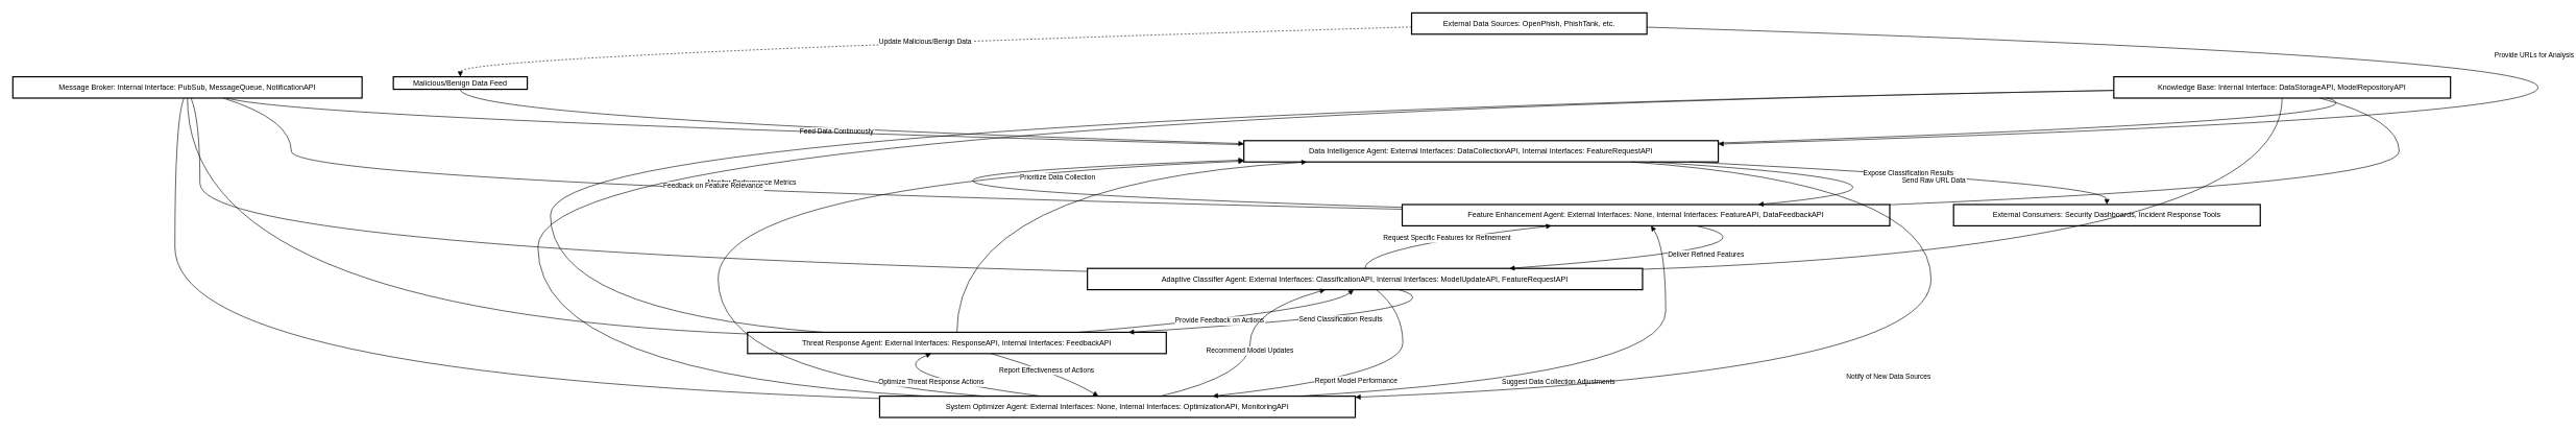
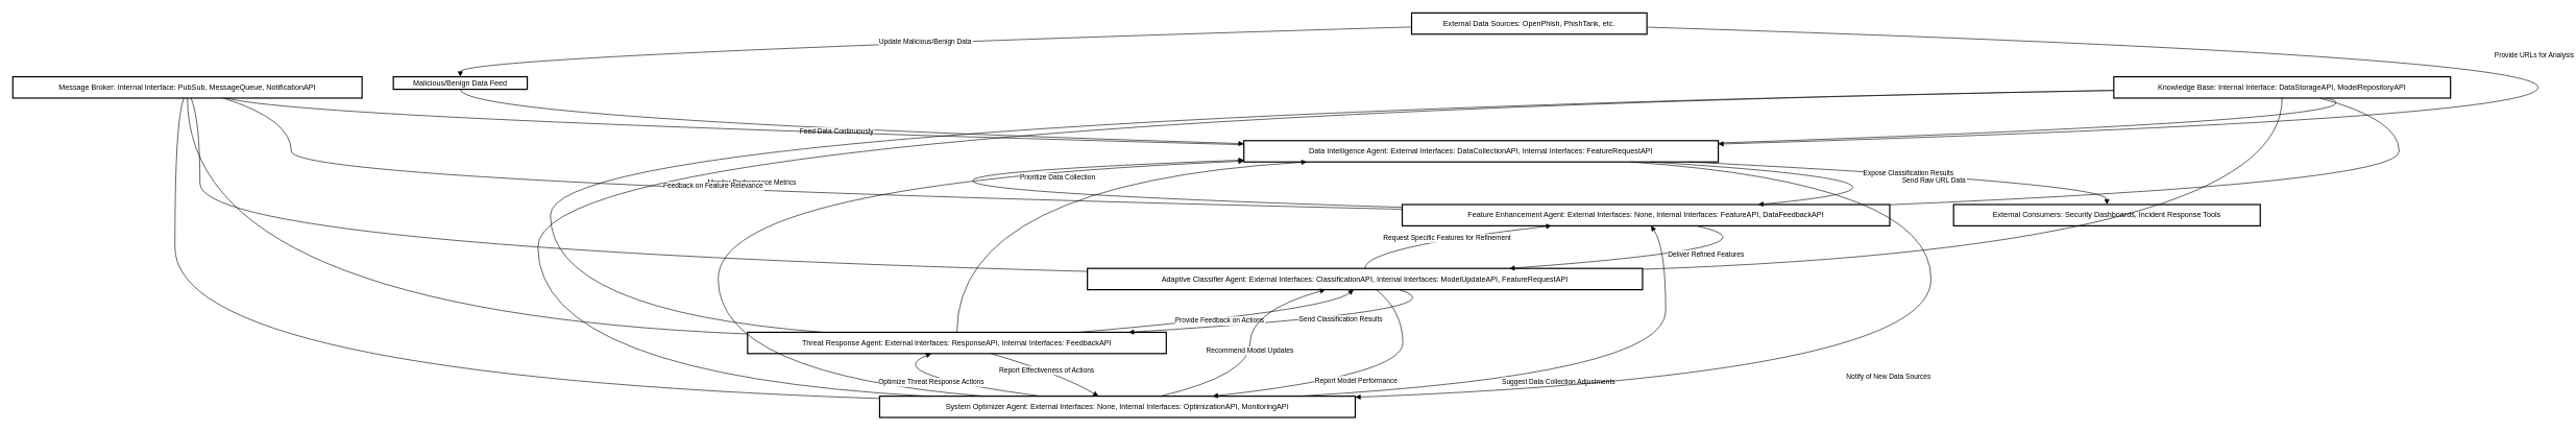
- <mxCell id="14" value="Update Malicious/Benign Data" style="curved=1;startArrow=none;endArrow=block;exitX=0;exitY=0.66;entryX=0.5;entryY=0;rounded=0;dashed=1;" edge="1" parent="1" source="8" target="10"><mxGeometry relative="1" as="geometry"><Array as="points"><mxPoint x="735" y="88" /></Array></mxGeometry></mxCell>
+ <mxCell id="14" value="Update Malicious/Benign Data" style="curved=1;startArrow=none;endArrow=block;exitX=0;exitY=0.66;entryX=0.5;entryY=0;rounded=0;" edge="1" parent="1" source="8" target="10"><mxGeometry relative="1" as="geometry"><Array as="points"><mxPoint x="735" y="88" /></Array></mxGeometry></mxCell>
